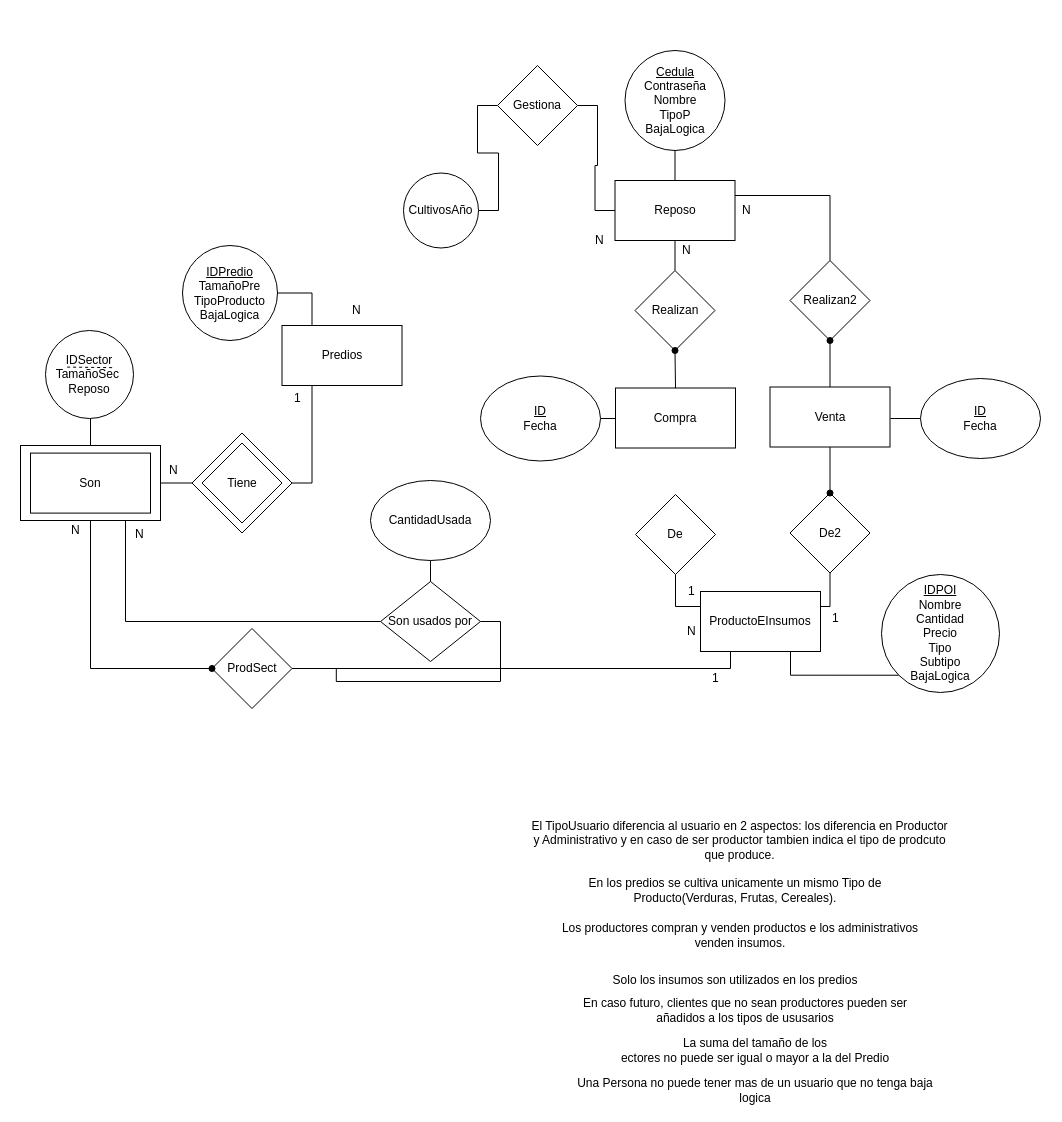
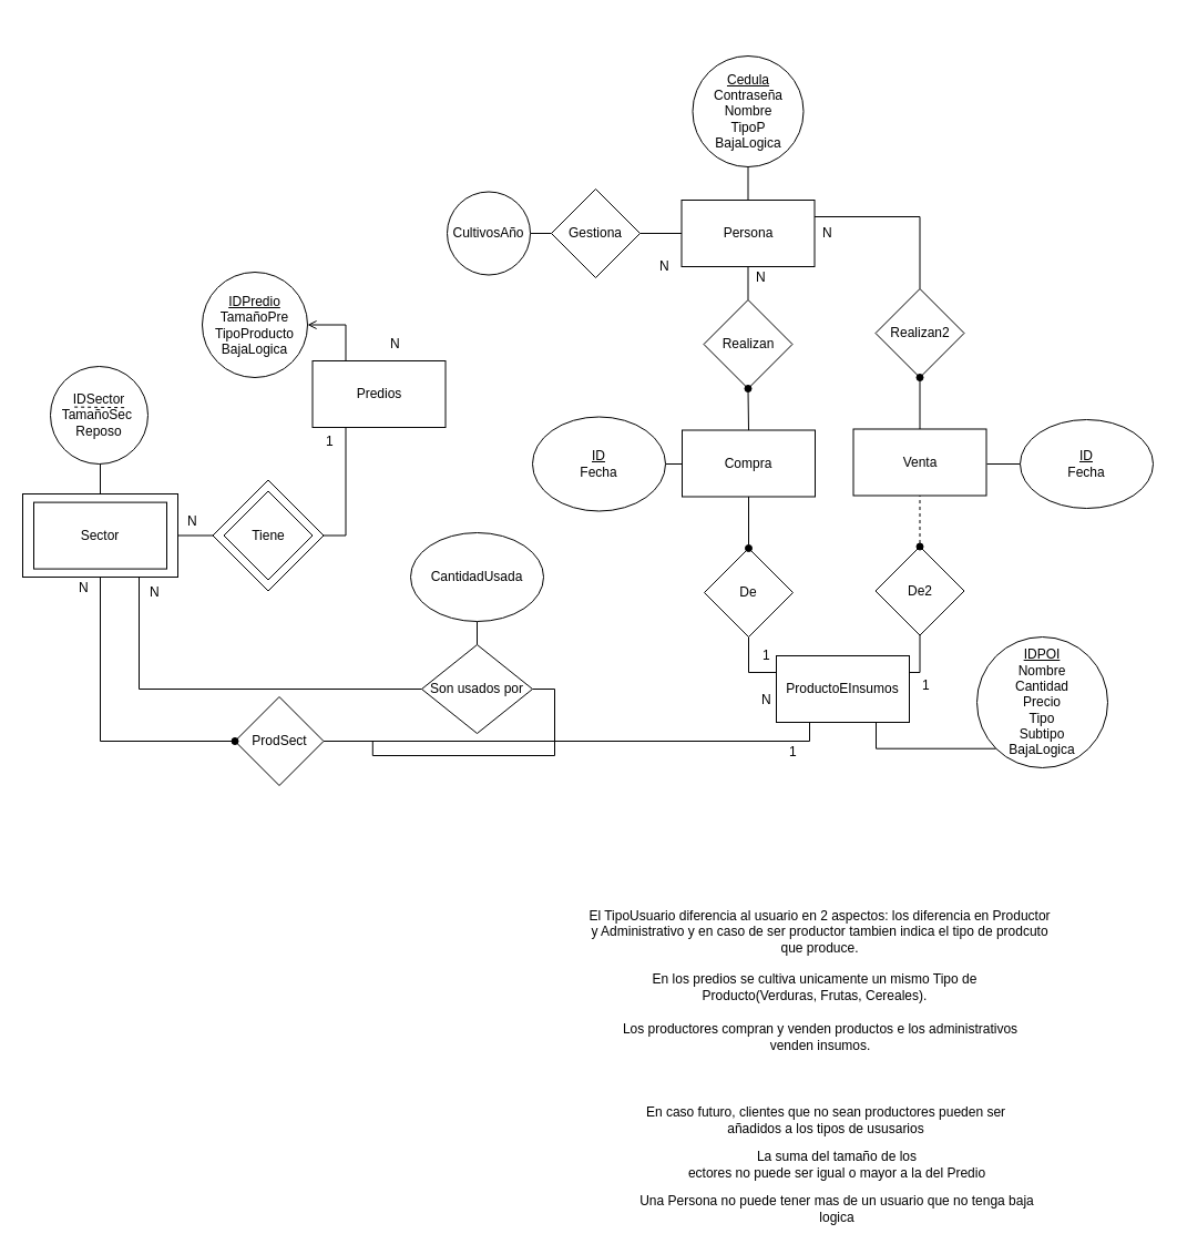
- <mxCell id="54" value="Gestiona" style="rhombus;whiteSpace=wrap;html=1;" parent="1" vertex="1"><mxGeometry x="497" y="65" width="80" height="80" as="geometry" /></mxCell>
+ <mxCell id="54" value="Gestiona" style="rhombus;whiteSpace=wrap;html=1;" parent="1" vertex="1"><mxGeometry x="497" y="170" width="80" height="80" as="geometry" /></mxCell>
- <mxCell id="5" value="Reposo" style="rounded=0;whiteSpace=wrap;html=1;" parent="1" vertex="1"><mxGeometry x="614.5" y="180" width="120" height="60" as="geometry" /></mxCell>
+ <mxCell id="5" value="Persona" style="rounded=0;whiteSpace=wrap;html=1;" parent="1" vertex="1"><mxGeometry x="614.5" y="180" width="120" height="60" as="geometry" /></mxCell>
- <mxCell id="6" style="edgeStyle=orthogonalEdgeStyle;rounded=0;orthogonalLoop=1;jettySize=auto;html=1;exitX=0.25;exitY=0;exitDx=0;exitDy=0;entryX=1;entryY=0.5;entryDx=0;entryDy=0;endArrow=none;endFill=0;" parent="1" source="7" target="15" edge="1"><mxGeometry relative="1" as="geometry" /></mxCell>
+ <mxCell id="6" style="edgeStyle=orthogonalEdgeStyle;rounded=0;orthogonalLoop=1;jettySize=auto;html=1;exitX=0.25;exitY=0;exitDx=0;exitDy=0;entryX=1;entryY=0.5;entryDx=0;entryDy=0;endArrow=open;endFill=0;" parent="1" source="7" target="15" edge="1"><mxGeometry relative="1" as="geometry" /></mxCell>
- <mxCell id="74" style="edgeStyle=orthogonalEdgeStyle;rounded=0;orthogonalLoop=1;jettySize=auto;html=1;exitX=0.5;exitY=0;exitDx=0;exitDy=0;entryX=0.5;entryY=1;entryDx=0;entryDy=0;startArrow=oval;startFill=1;endArrow=none;endFill=0;" parent="1" source="65" target="67" edge="1"><mxGeometry relative="1" as="geometry"><mxPoint x="830" y="480" as="sourcePoint" /><mxPoint x="830" y="456" as="targetPoint" /></mxGeometry></mxCell>
+ <mxCell id="74" style="edgeStyle=orthogonalEdgeStyle;rounded=0;orthogonalLoop=1;jettySize=auto;html=1;exitX=0.5;exitY=0;exitDx=0;exitDy=0;entryX=0.5;entryY=1;entryDx=0;entryDy=0;startArrow=oval;startFill=1;endArrow=none;endFill=0;dashed=1;" parent="1" source="65" target="67" edge="1"><mxGeometry relative="1" as="geometry"><mxPoint x="830" y="480" as="sourcePoint" /><mxPoint x="830" y="456" as="targetPoint" /></mxGeometry></mxCell>
+ <mxCell id="73" style="edgeStyle=orthogonalEdgeStyle;rounded=0;orthogonalLoop=1;jettySize=auto;html=1;exitX=0.5;exitY=1;exitDx=0;exitDy=0;startArrow=none;startFill=0;endArrow=oval;endFill=1;entryX=0.5;entryY=0;entryDx=0;entryDy=0;" parent="1" source="66" target="64" edge="1"><mxGeometry relative="1" as="geometry"><mxPoint x="675" y="456" as="sourcePoint" /><mxPoint x="710" y="490" as="targetPoint" /></mxGeometry></mxCell>
- <mxCell id="40" value="Son" style="rounded=0;whiteSpace=wrap;html=1;" parent="38" vertex="1"><mxGeometry x="10" y="7.6" width="120" height="60" as="geometry" /></mxCell>
+ <mxCell id="40" value="Sector" style="rounded=0;whiteSpace=wrap;html=1;" parent="38" vertex="1"><mxGeometry x="10" y="7.6" width="120" height="60" as="geometry" /></mxCell>
- <mxCell id="21" value="Solo los insumos son utilizados en los predios" style="text;html=1;strokeColor=none;fillColor=none;align=center;verticalAlign=middle;whiteSpace=wrap;rounded=0;" parent="1" vertex="1"><mxGeometry x="549.786" y="970" width="370" height="20" as="geometry" /></mxCell>
